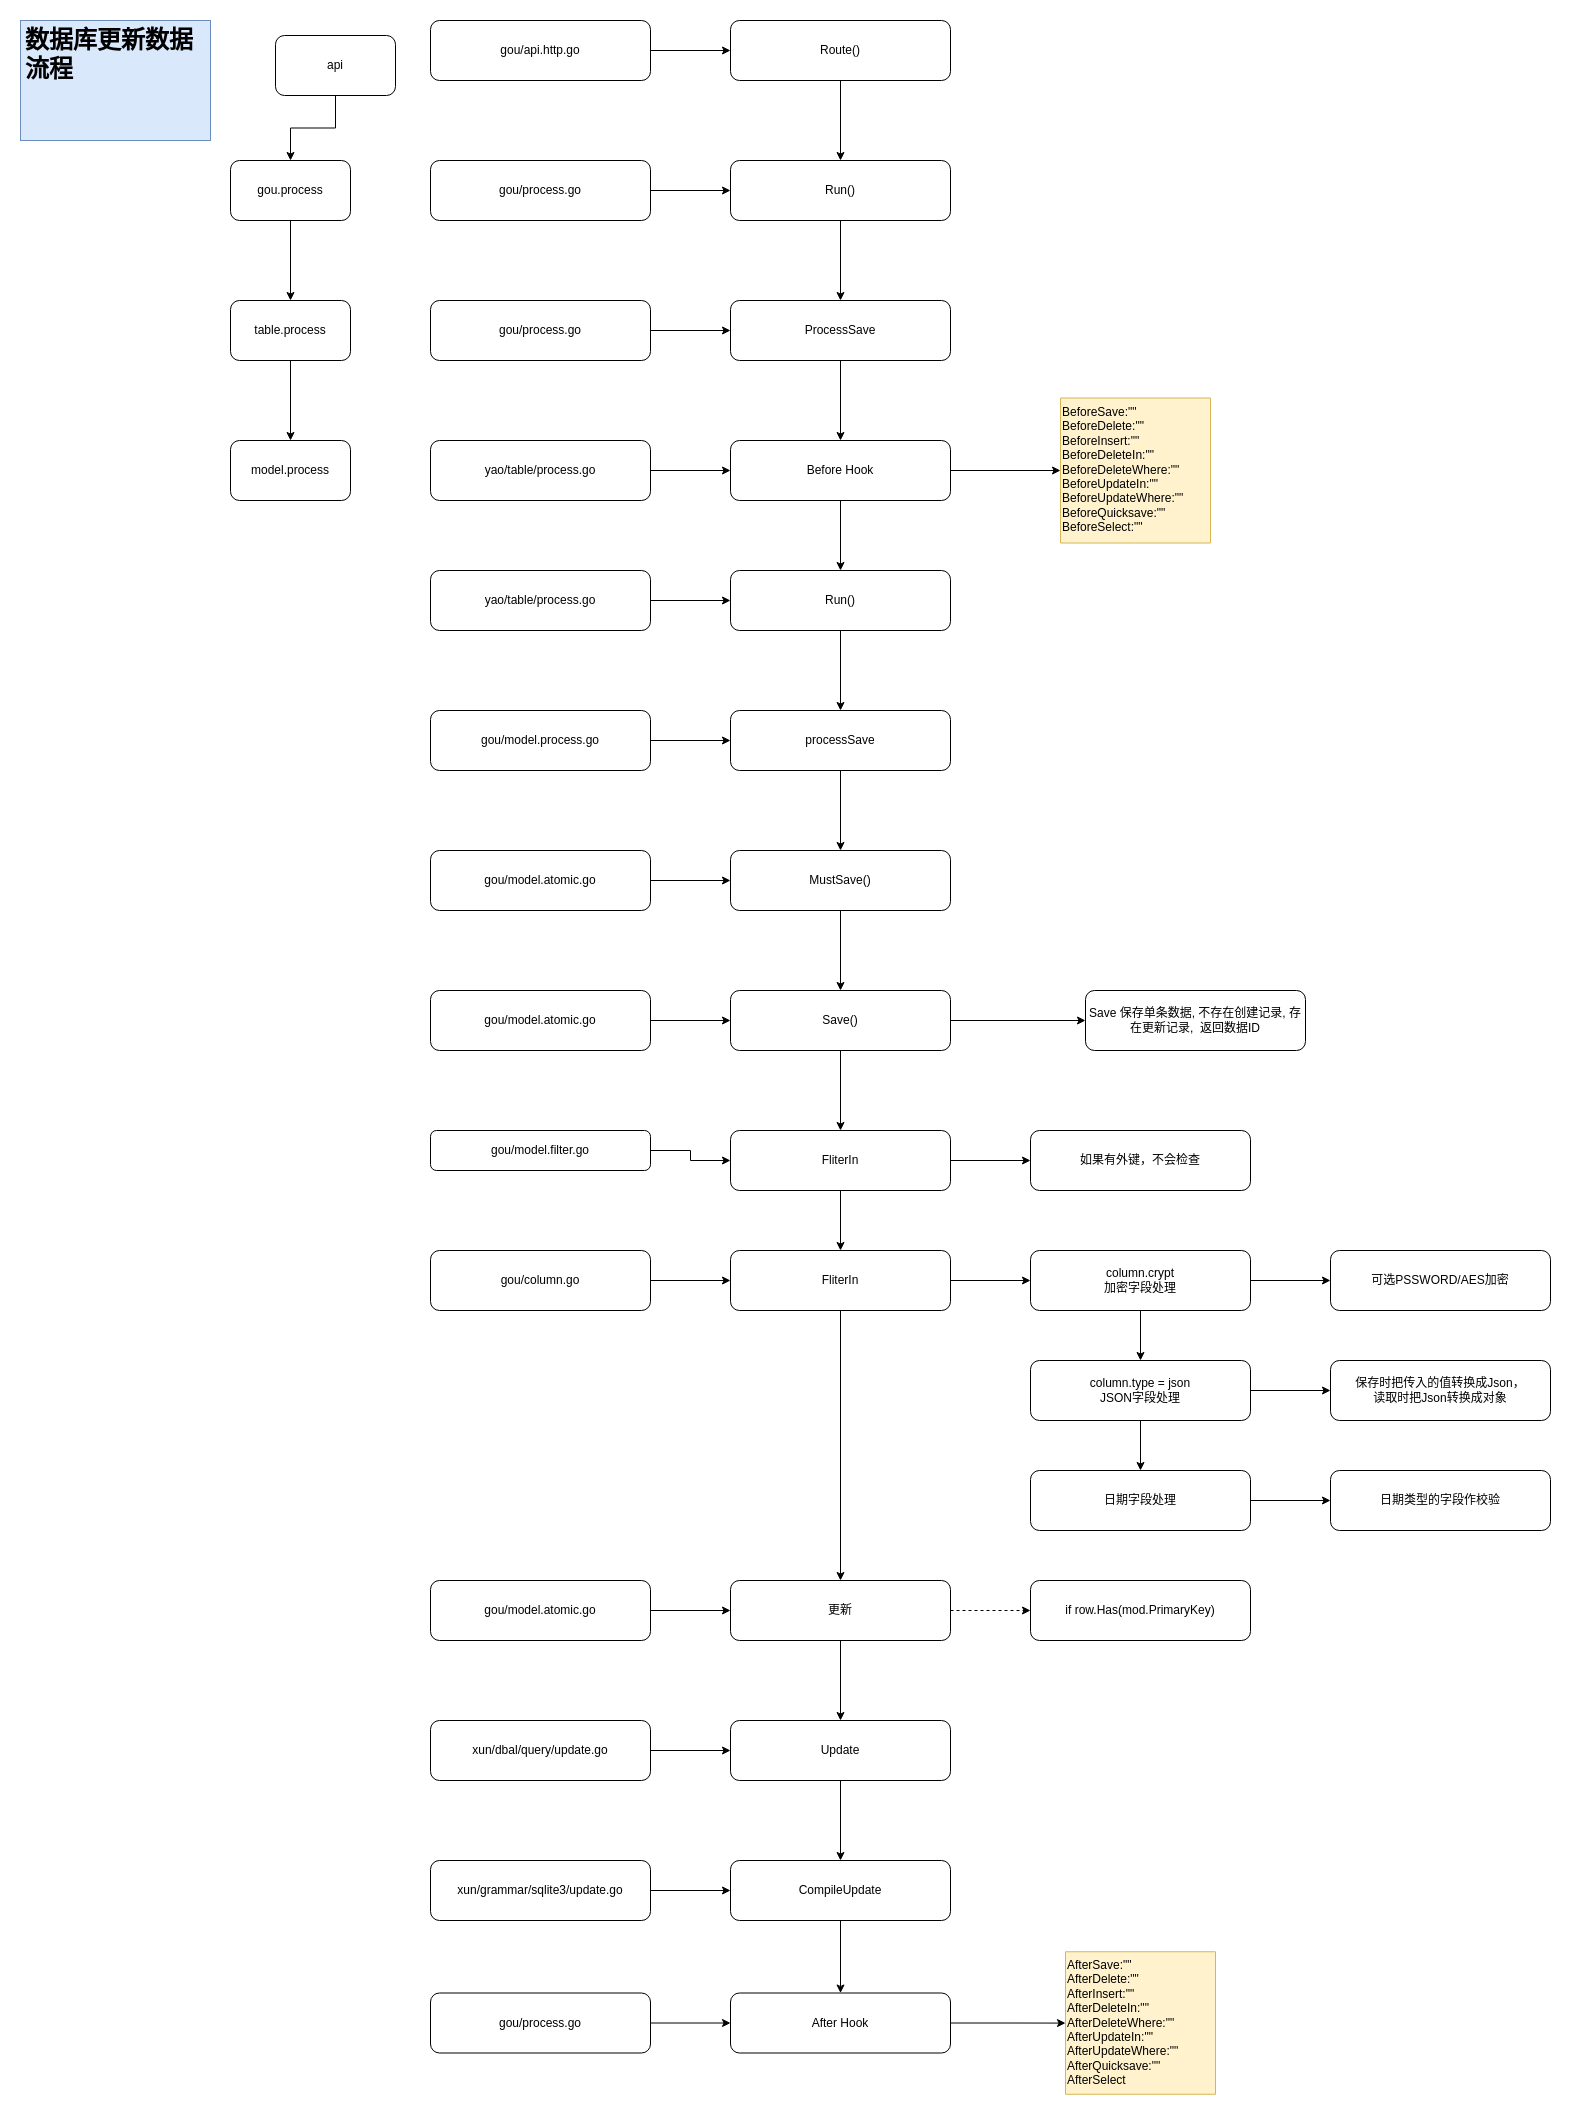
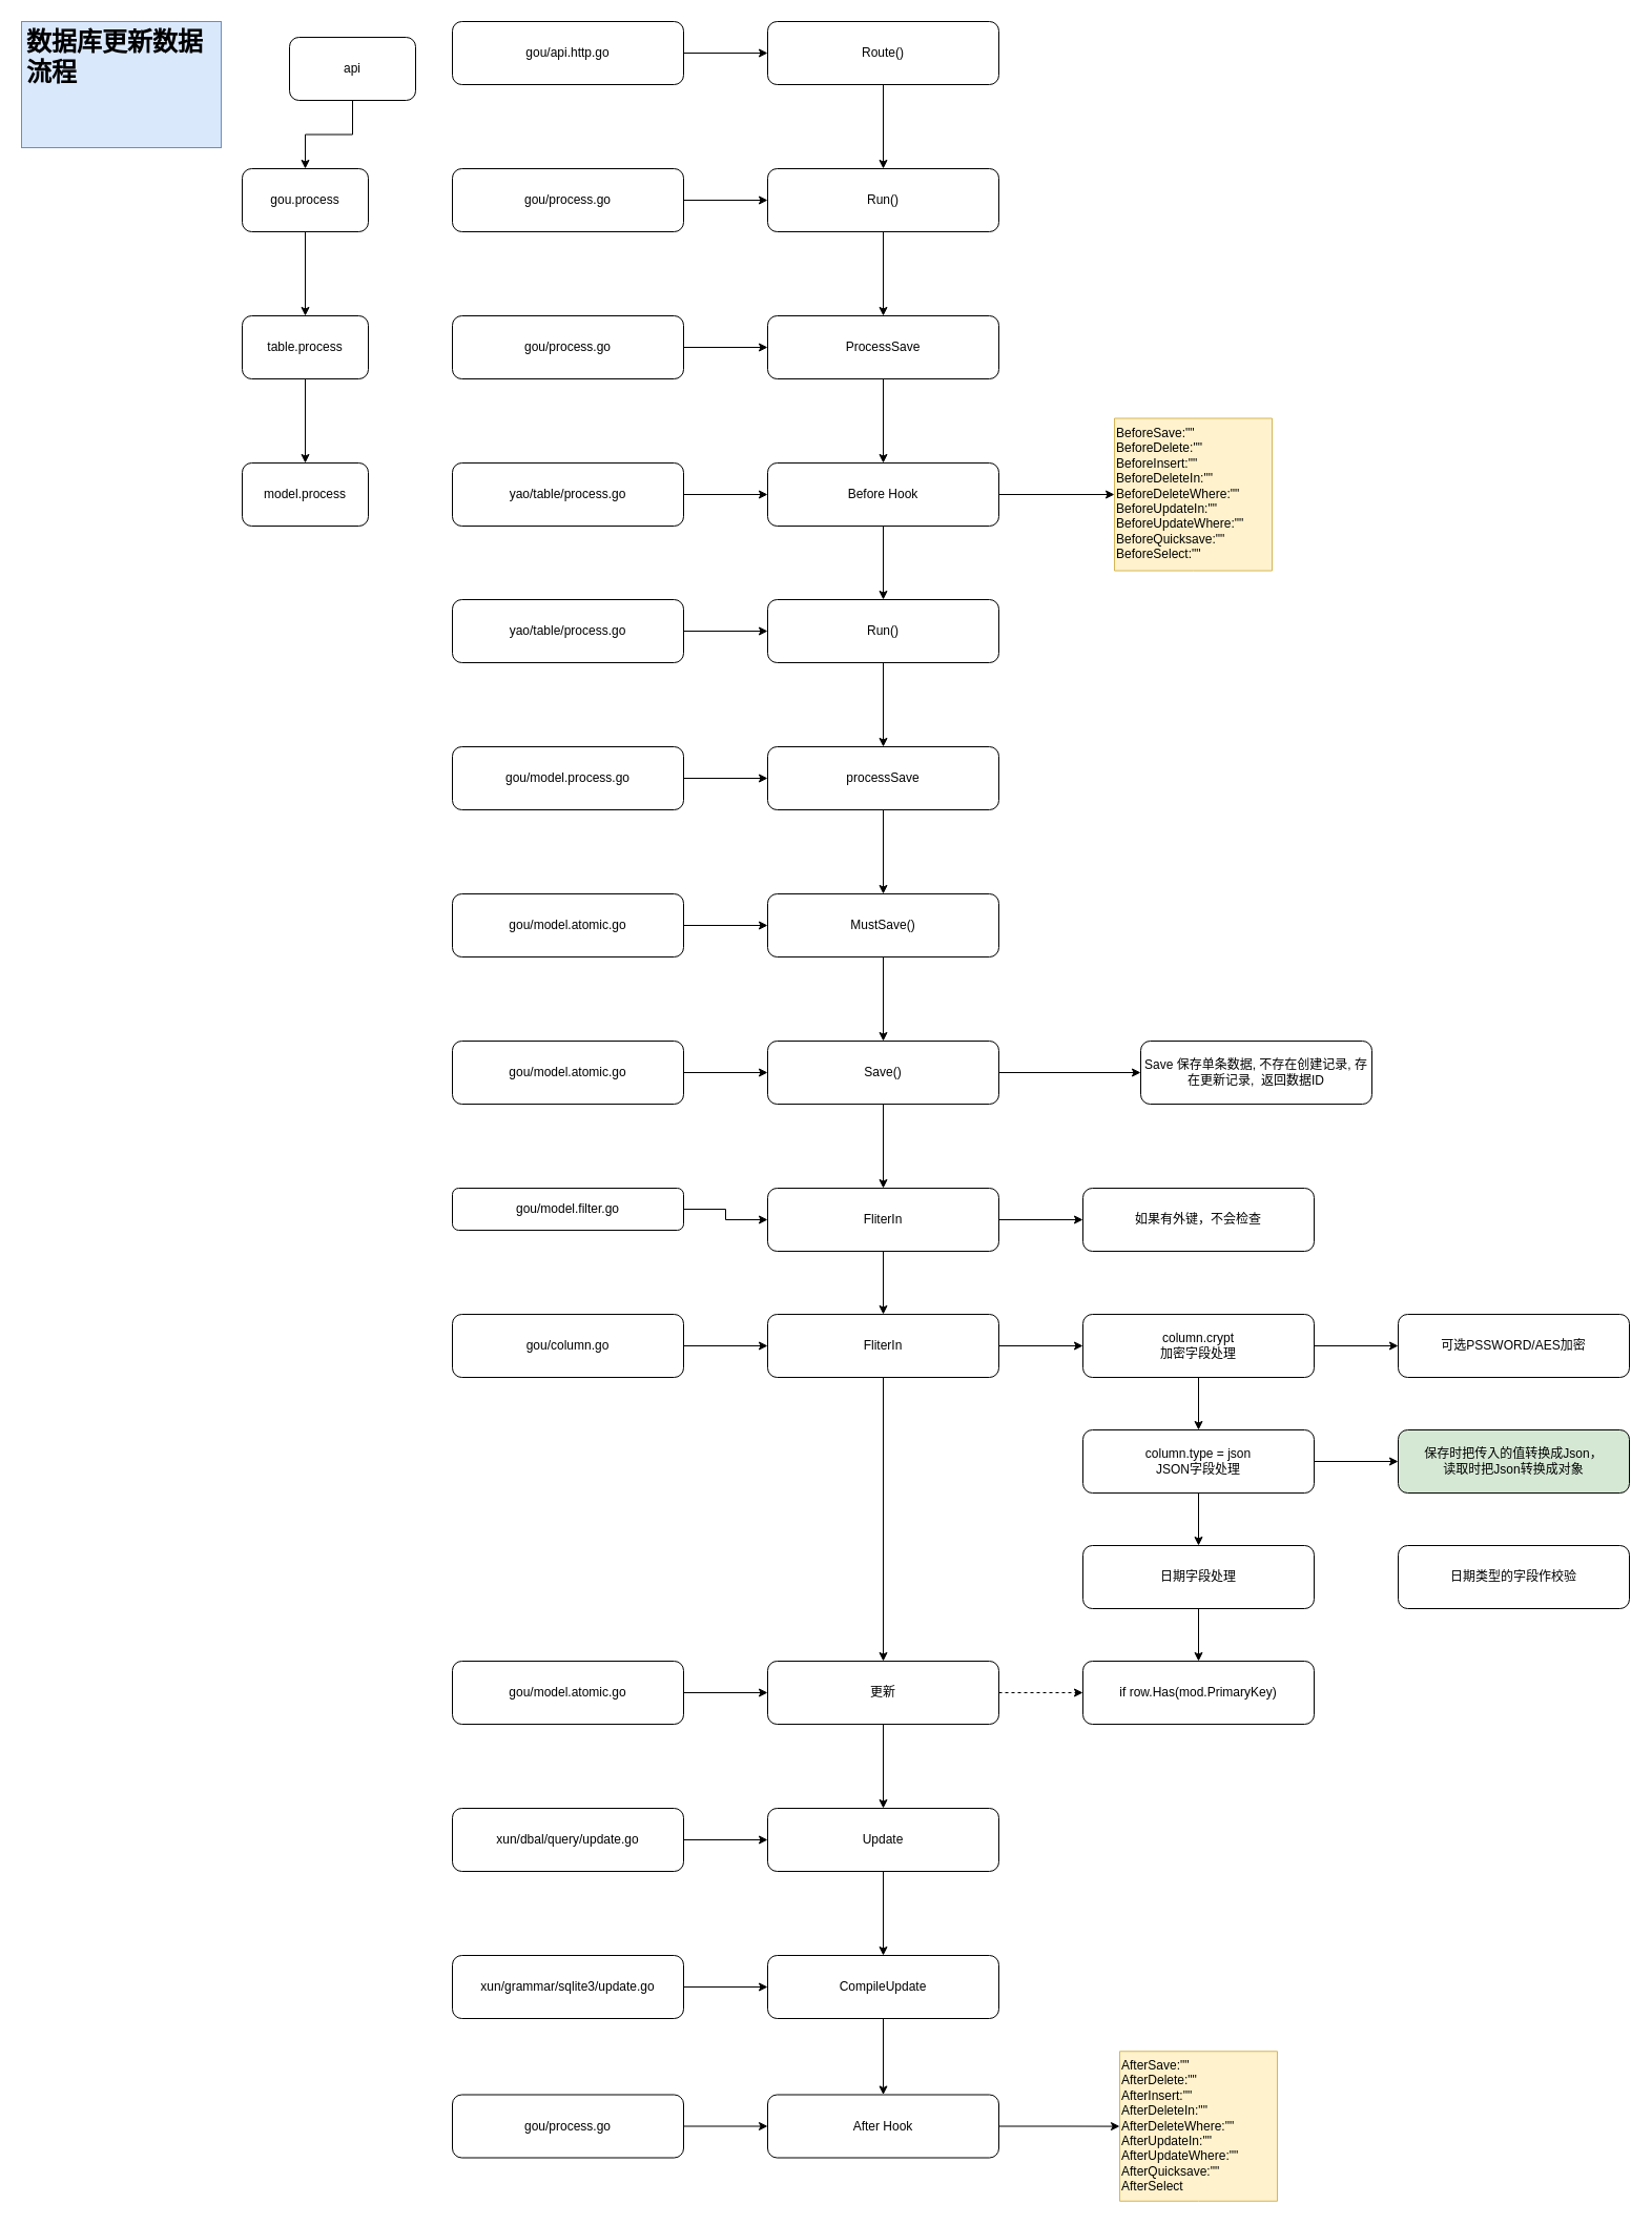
- <mxCell id="71" value="保存时把传入的值转换成Json，&lt;br&gt;读取时把Json转换成对象" style="rounded=1;whiteSpace=wrap;html=1;" parent="1" vertex="1"><mxGeometry x="1330" y="1360" width="220" height="60" as="geometry" /></mxCell>
+ <mxCell id="71" value="保存时把传入的值转换成Json，&lt;br&gt;读取时把Json转换成对象" style="rounded=1;whiteSpace=wrap;html=1;fillColor=#d5e8d4;" parent="1" vertex="1"><mxGeometry x="1330" y="1360" width="220" height="60" as="geometry" /></mxCell>
- <mxCell id="68" value="" style="edgeStyle=orthogonalEdgeStyle;rounded=0;orthogonalLoop=1;jettySize=auto;html=1;" parent="1" source="69" target="72" edge="1"><mxGeometry relative="1" as="geometry" /></mxCell>
+ <mxCell id="68" value="" style="edgeStyle=orthogonalEdgeStyle;rounded=0;orthogonalLoop=1;jettySize=auto;html=1;" parent="1" source="69" target="53" edge="1"><mxGeometry relative="1" as="geometry" /></mxCell>
